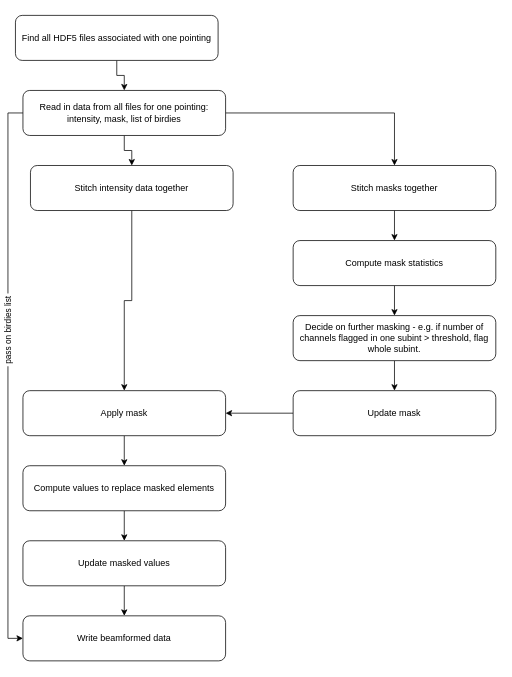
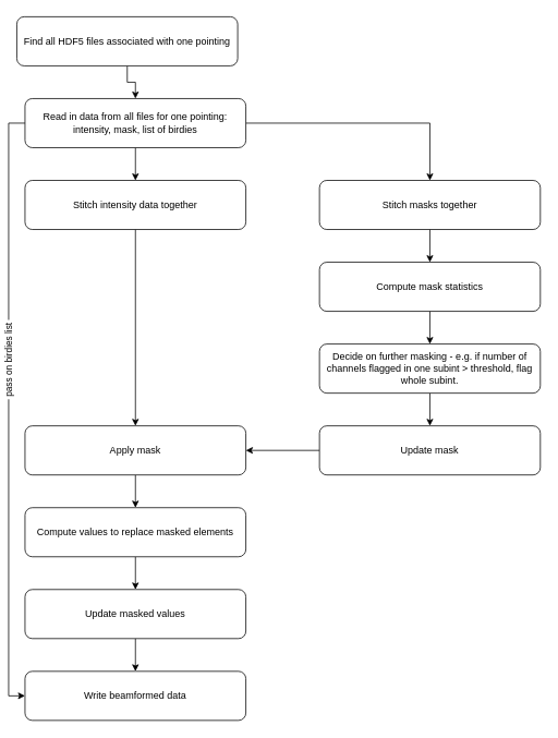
- <mxCell id="17" value="Stitch intensity data together" style="rounded=1;whiteSpace=wrap;html=1;fontSize=12;glass=0;strokeWidth=1;shadow=0;" vertex="1" parent="1"><mxGeometry x="40" y="220" width="270" height="60" as="geometry" /></mxCell>
+ <mxCell id="17" value="Stitch intensity data together" style="rounded=1;whiteSpace=wrap;html=1;fontSize=12;glass=0;strokeWidth=1;shadow=0;" vertex="1" parent="1"><mxGeometry x="30" y="220" width="270" height="60" as="geometry" /></mxCell>
